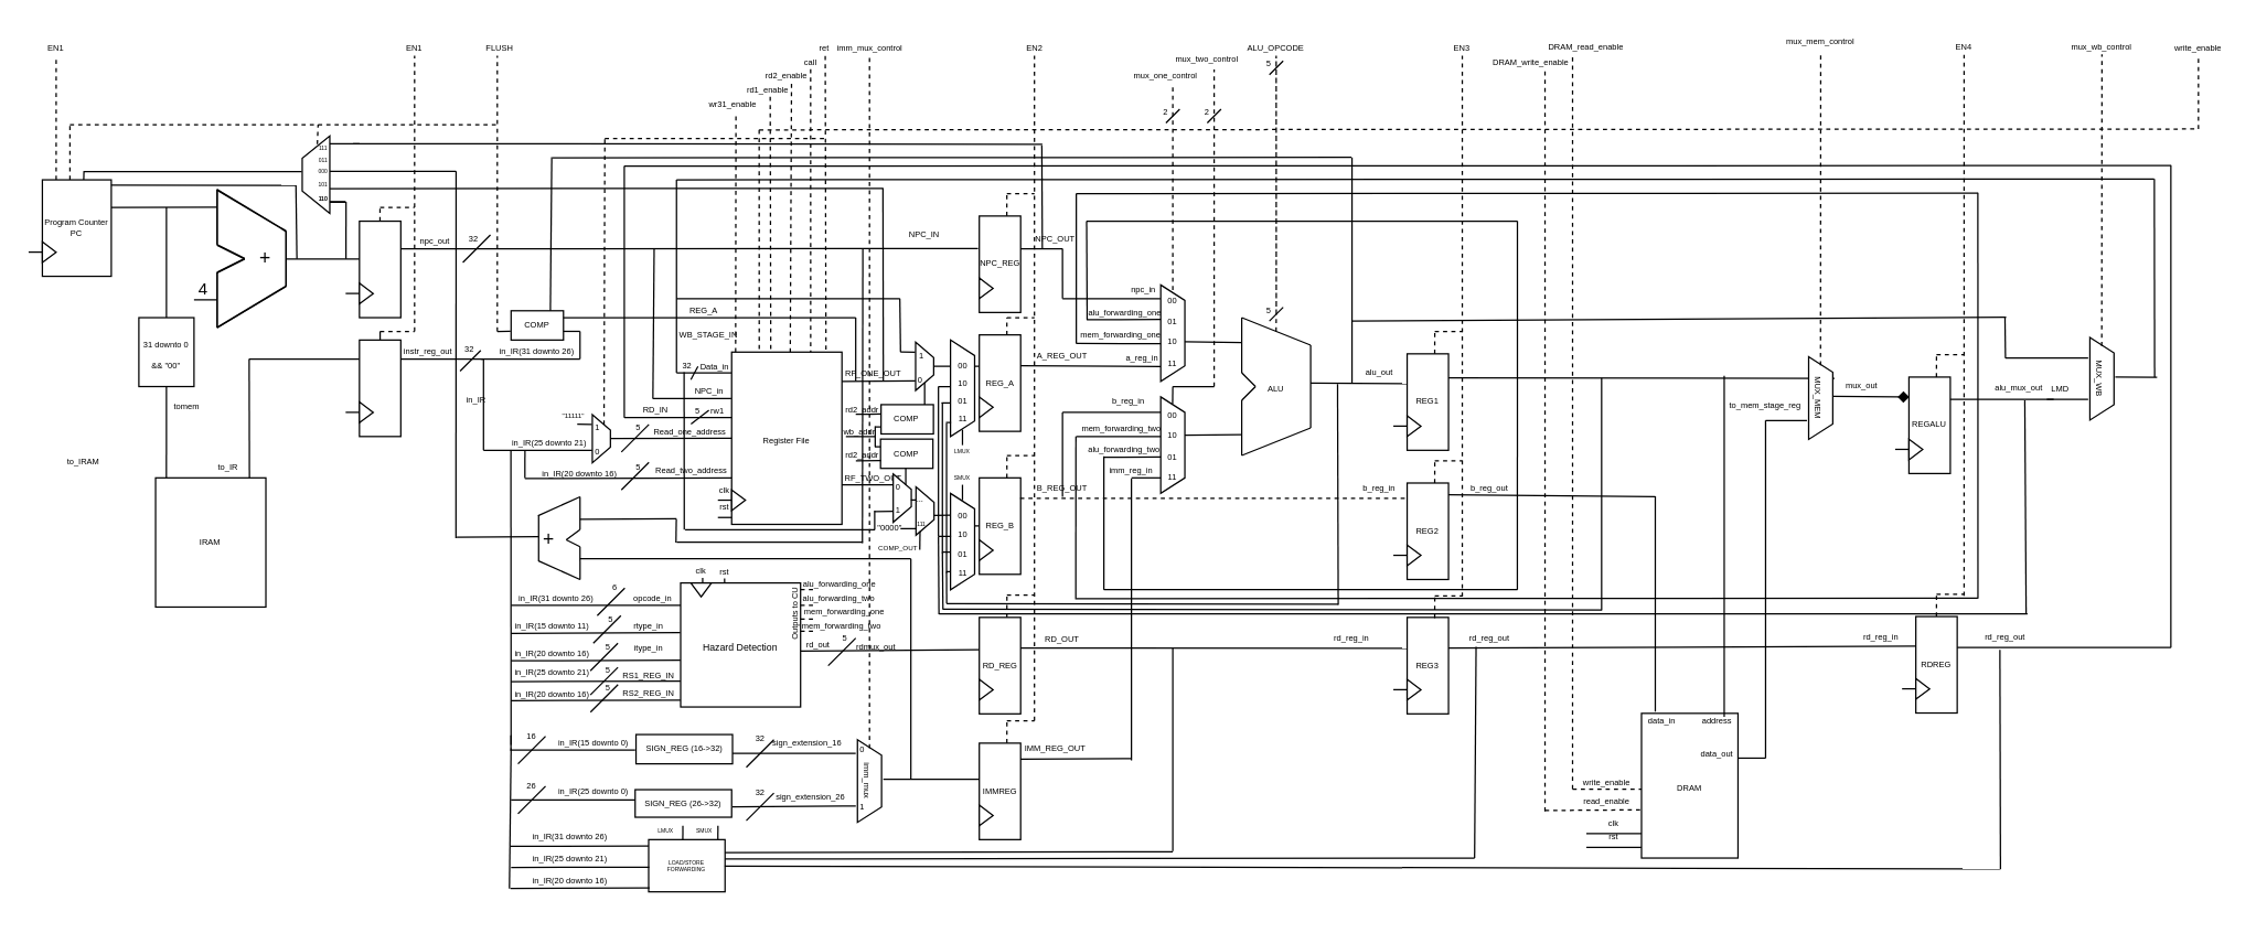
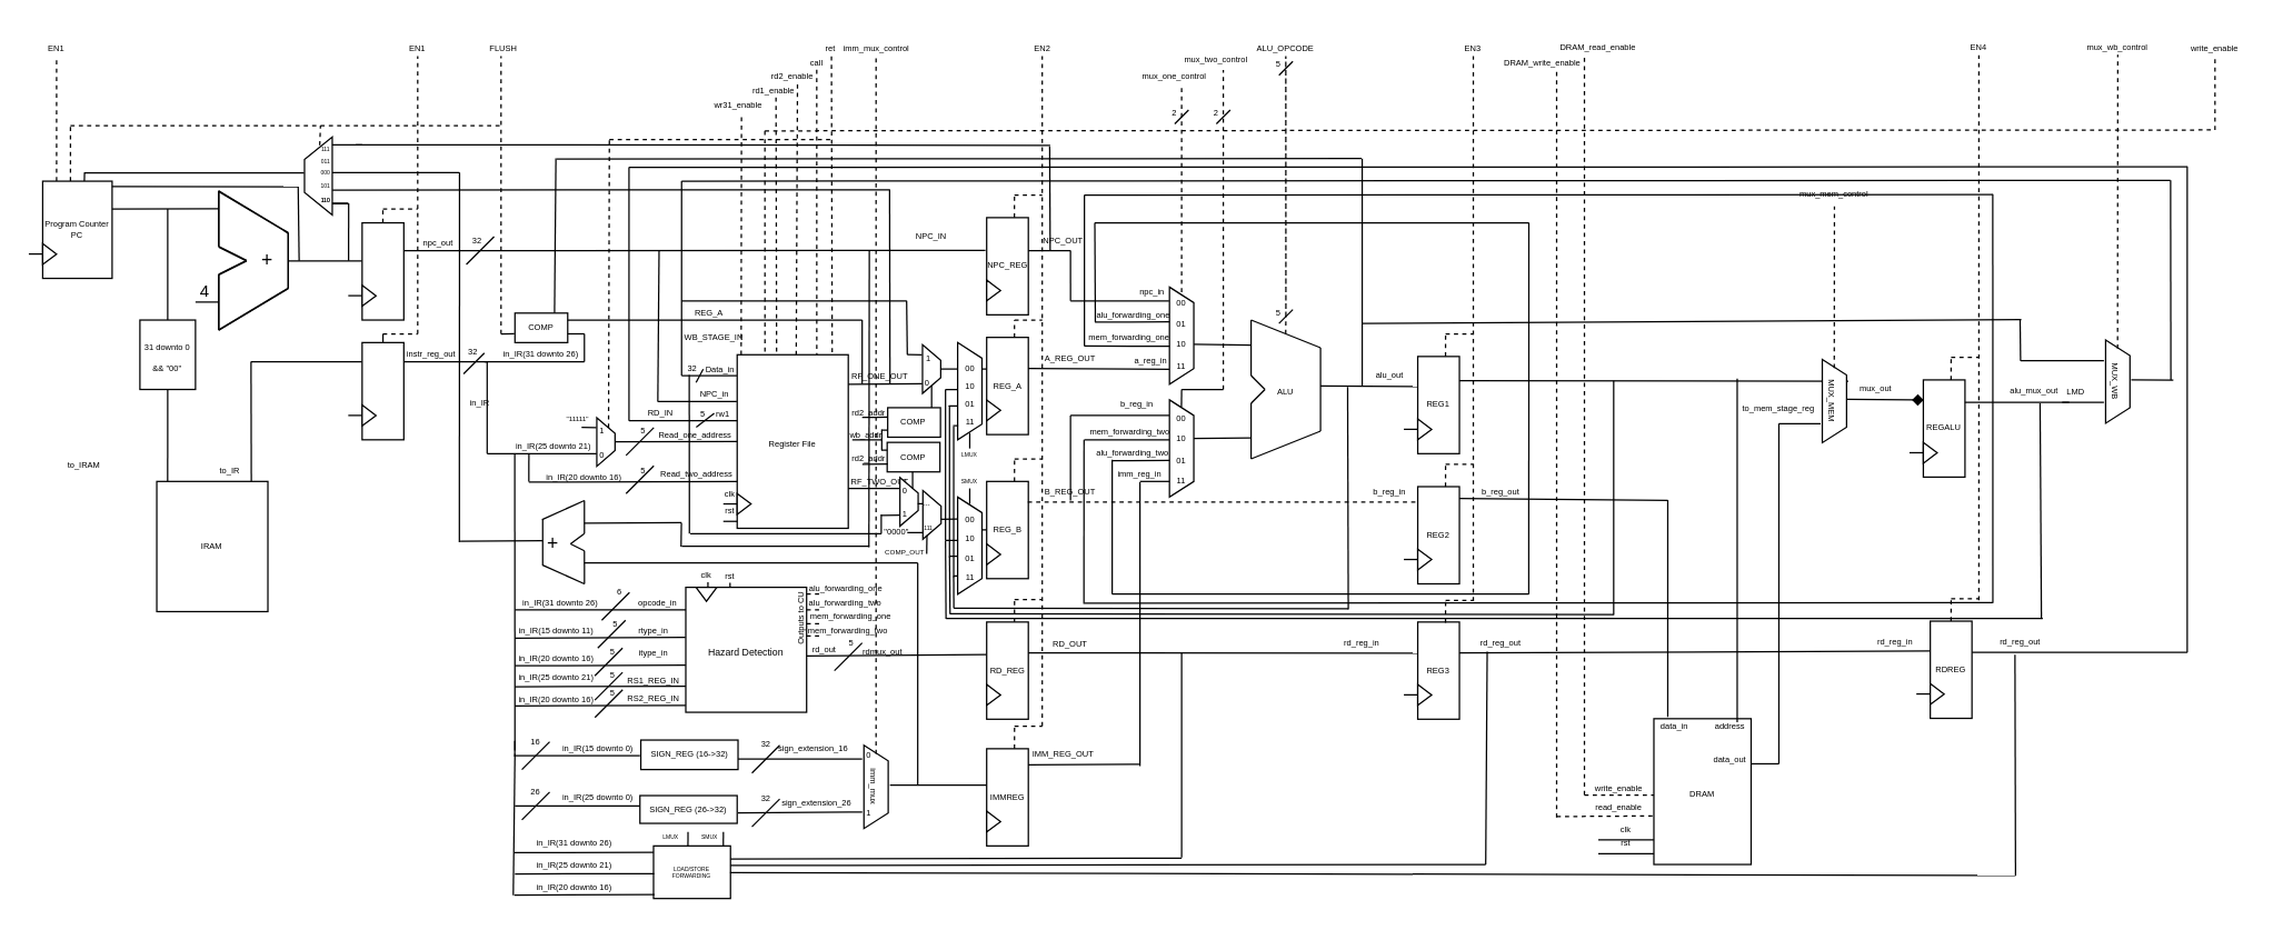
- <mxCell id="174" value="mux_mem_control" style="text;html=1;strokeColor=none;fillColor=none;align=center;verticalAlign=middle;whiteSpace=wrap;rounded=0;fontSize=6;" vertex="1" parent="1"><mxGeometry x="1290" y="22.87" width="60" height="15.25" as="geometry" /></mxCell>
+ <mxCell id="174" value="mux_mem_control" style="text;html=1;strokeColor=none;fillColor=none;align=center;verticalAlign=middle;whiteSpace=wrap;rounded=0;fontSize=6;" vertex="1" parent="1"><mxGeometry x="1290" y="132.87" width="60" height="15.25" as="geometry" /></mxCell>
- <mxCell id="27" value="tomem" style="text;html=1;strokeColor=none;fillColor=none;align=center;verticalAlign=middle;whiteSpace=wrap;rounded=0;fontSize=6;" vertex="1" parent="1"><mxGeometry x="120" y="280" width="30" height="30" as="geometry" /></mxCell>
